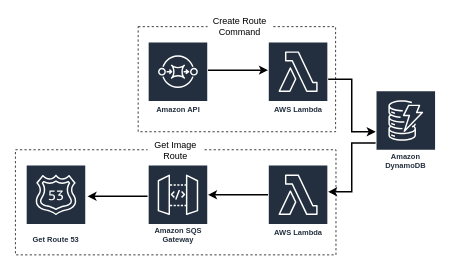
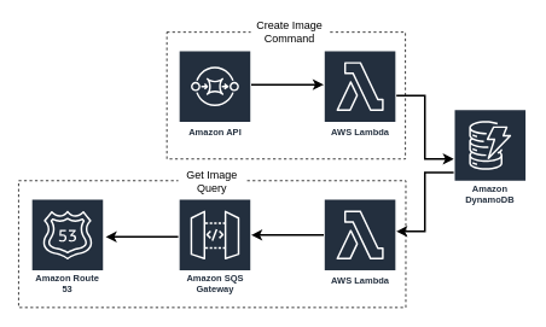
- <mxCell id="9" value="Create Route Command" style="text;html=1;strokeColor=none;fillColor=#ffffff;align=center;verticalAlign=middle;whiteSpace=wrap;rounded=0;dashed=1;" vertex="1" parent="1"><mxGeometry x="276" y="20" width="86" height="30" as="geometry" /></mxCell>
+ <mxCell id="9" value="Create Image Command" style="text;html=1;strokeColor=none;fillColor=#ffffff;align=center;verticalAlign=middle;whiteSpace=wrap;rounded=0;dashed=1;" vertex="1" parent="1"><mxGeometry x="276" y="20" width="86" height="30" as="geometry" /></mxCell>
- <mxCell id="10" value="Get Image Route" style="text;html=1;align=center;verticalAlign=middle;whiteSpace=wrap;rounded=0;fillColor=#ffffff;strokeColor=none;dashed=1;" vertex="1" parent="1"><mxGeometry x="196" y="185" width="75" height="30" as="geometry" /></mxCell>
+ <mxCell id="10" value="Get Image Query" style="text;html=1;align=center;verticalAlign=middle;whiteSpace=wrap;rounded=0;fillColor=#ffffff;strokeColor=none;dashed=1;" vertex="1" parent="1"><mxGeometry x="196" y="185" width="75" height="30" as="geometry" /></mxCell>
- <mxCell id="15" value="Get Route 53" style="outlineConnect=0;fontColor=#232F3E;gradientColor=none;strokeColor=#ffffff;fillColor=#232F3E;dashed=0;verticalLabelPosition=middle;verticalAlign=bottom;align=center;html=1;whiteSpace=wrap;fontSize=10;fontStyle=1;spacing=3;shape=mxgraph.aws4.productIcon;prIcon=mxgraph.aws4.route_53;" vertex="1" parent="1"><mxGeometry x="34" y="219" width="80" height="110" as="geometry" /></mxCell>
+ <mxCell id="15" value="Amazon Route 53" style="outlineConnect=0;fontColor=#232F3E;gradientColor=none;strokeColor=#ffffff;fillColor=#232F3E;dashed=0;verticalLabelPosition=middle;verticalAlign=bottom;align=center;html=1;whiteSpace=wrap;fontSize=10;fontStyle=1;spacing=3;shape=mxgraph.aws4.productIcon;prIcon=mxgraph.aws4.route_53;" vertex="1" parent="1"><mxGeometry x="34" y="219" width="80" height="110" as="geometry" /></mxCell>
